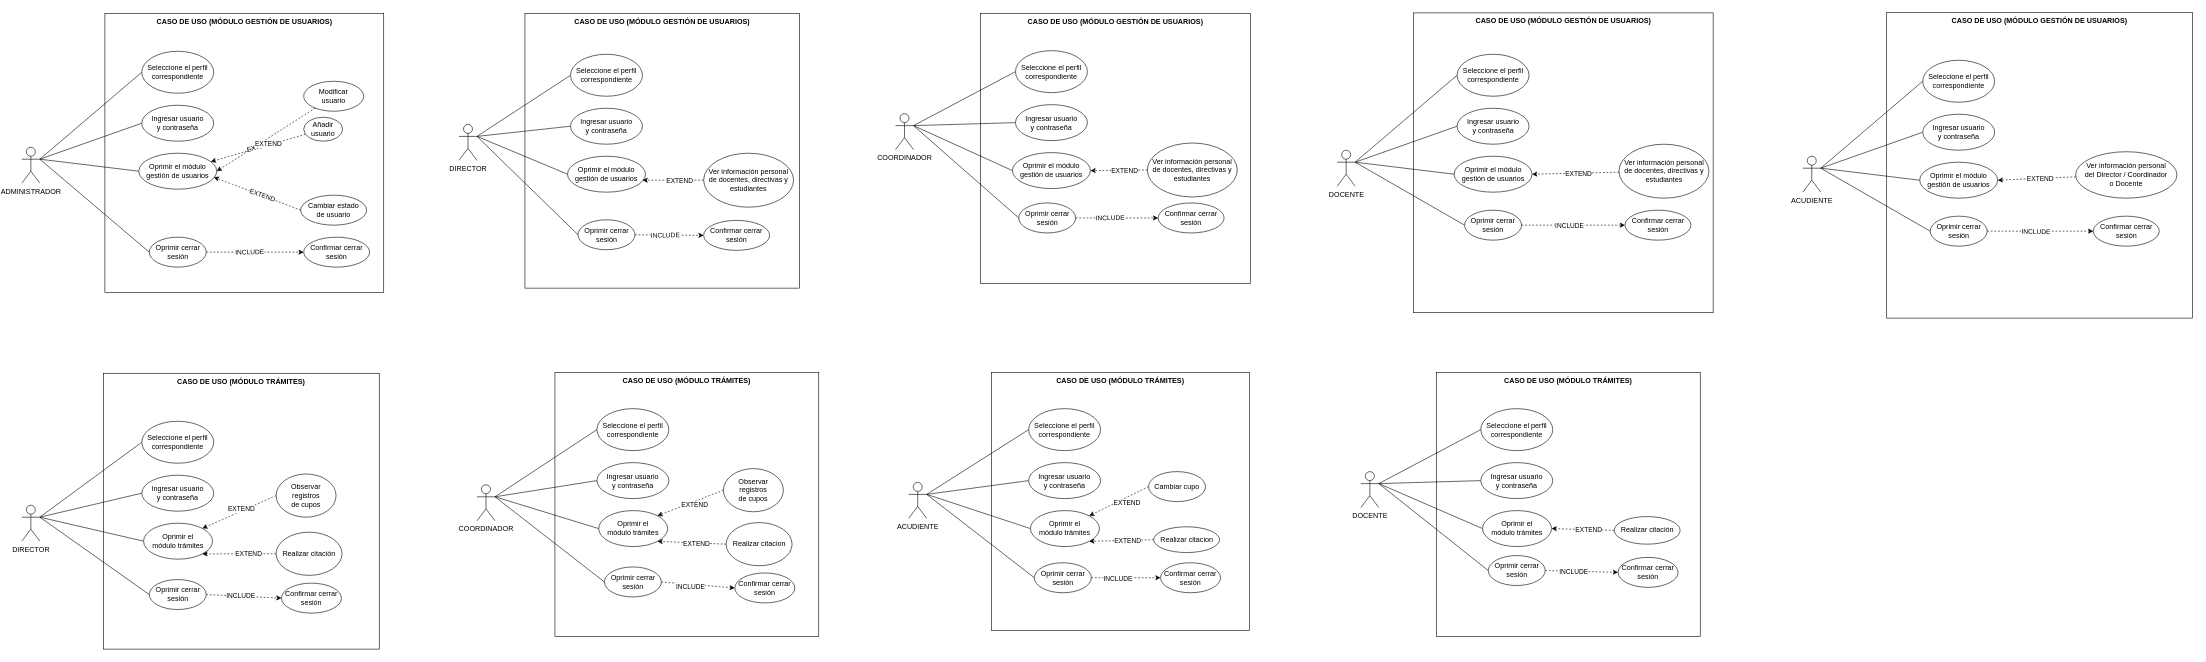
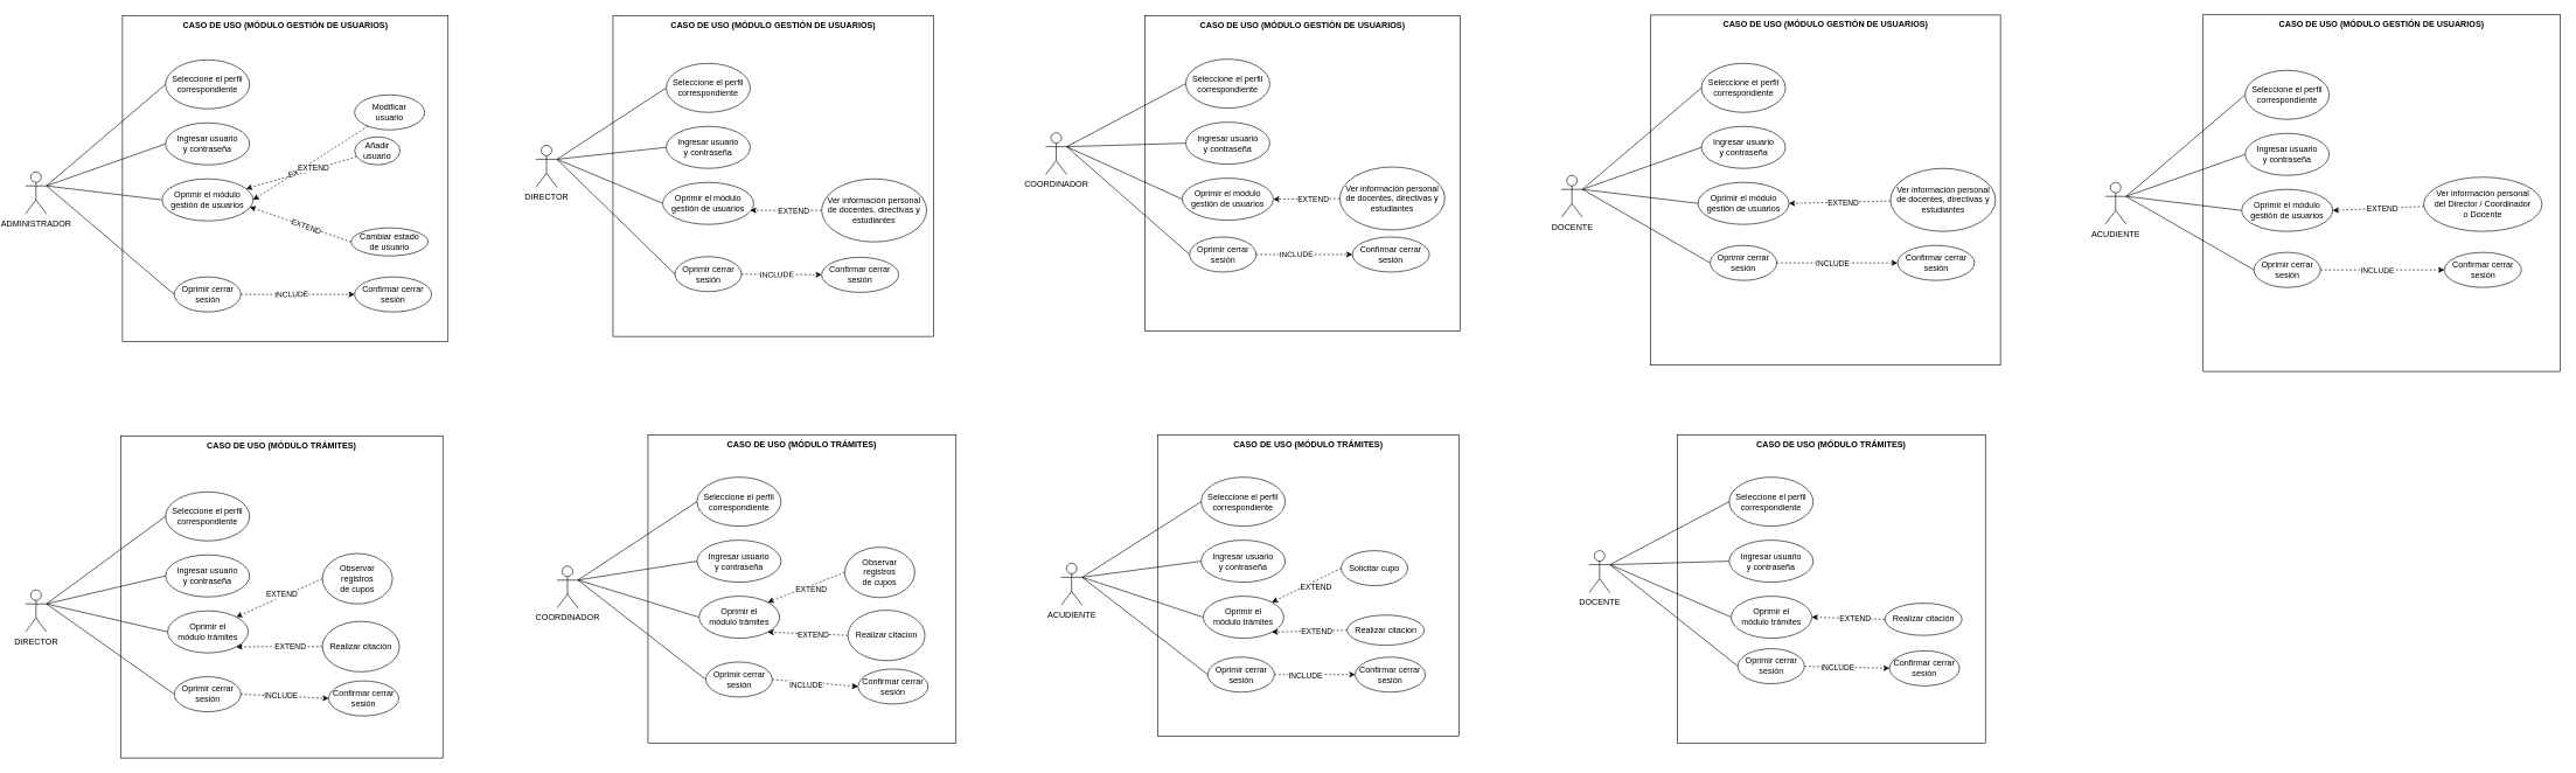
- <mxCell id="157" value="&lt;font style=&quot;vertical-align: inherit;&quot;&gt;&lt;font style=&quot;vertical-align: inherit;&quot;&gt;&lt;font style=&quot;vertical-align: inherit;&quot;&gt;&lt;font style=&quot;vertical-align: inherit;&quot;&gt;Cambiar estado&lt;br&gt;de usuario&lt;/font&gt;&lt;/font&gt;&lt;br&gt;&lt;/font&gt;&lt;/font&gt;" style="ellipse;whiteSpace=wrap;html=1;" vertex="1" parent="1"><mxGeometry x="485" y="325" width="110" height="50" as="geometry" /></mxCell>
+ <mxCell id="157" value="&lt;font style=&quot;vertical-align: inherit;&quot;&gt;&lt;font style=&quot;vertical-align: inherit;&quot;&gt;&lt;font style=&quot;vertical-align: inherit;&quot;&gt;&lt;font style=&quot;vertical-align: inherit;&quot;&gt;Cambiar estado&lt;br&gt;de usuario&lt;/font&gt;&lt;/font&gt;&lt;br&gt;&lt;/font&gt;&lt;/font&gt;" style="ellipse;whiteSpace=wrap;html=1;" vertex="1" parent="1"><mxGeometry x="485" y="325" width="110" height="40" as="geometry" /></mxCell>
- <mxCell id="80" value="Cambiar cupo" style="ellipse;whiteSpace=wrap;html=1;" vertex="1" parent="1"><mxGeometry x="1899" y="786" width="95" height="50" as="geometry" /></mxCell>
+ <mxCell id="80" value="Solicitar cupo" style="ellipse;whiteSpace=wrap;html=1;" vertex="1" parent="1"><mxGeometry x="1899" y="786" width="95" height="50" as="geometry" /></mxCell>
